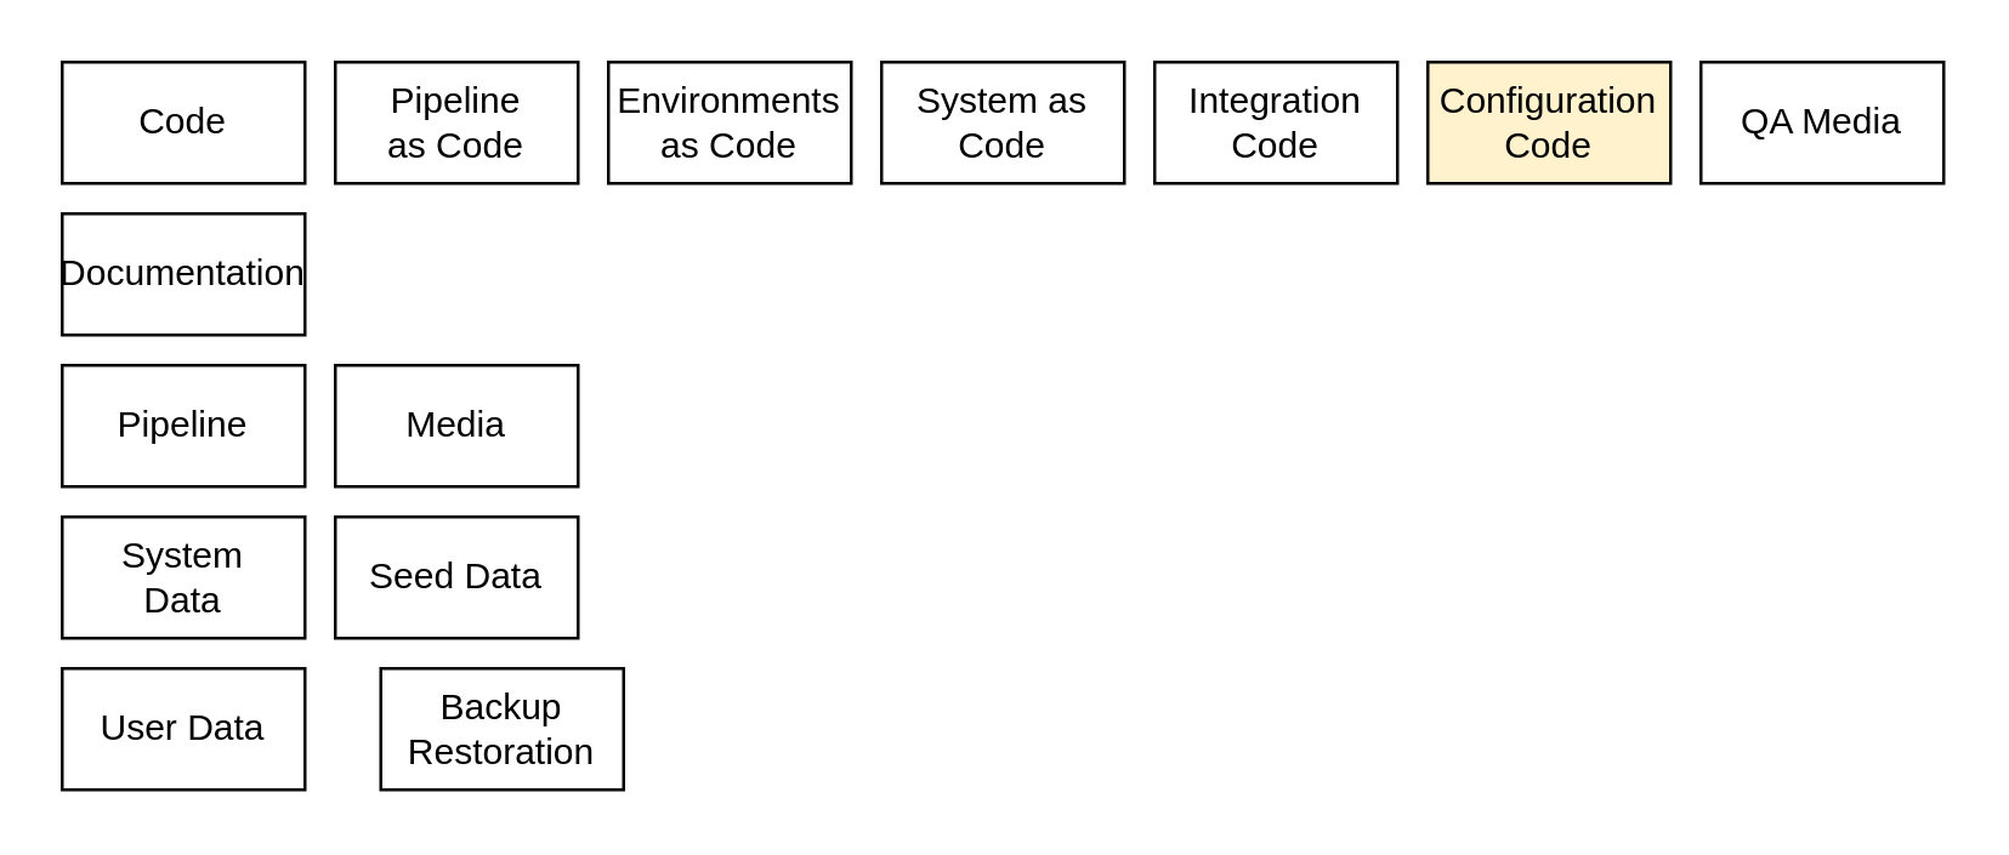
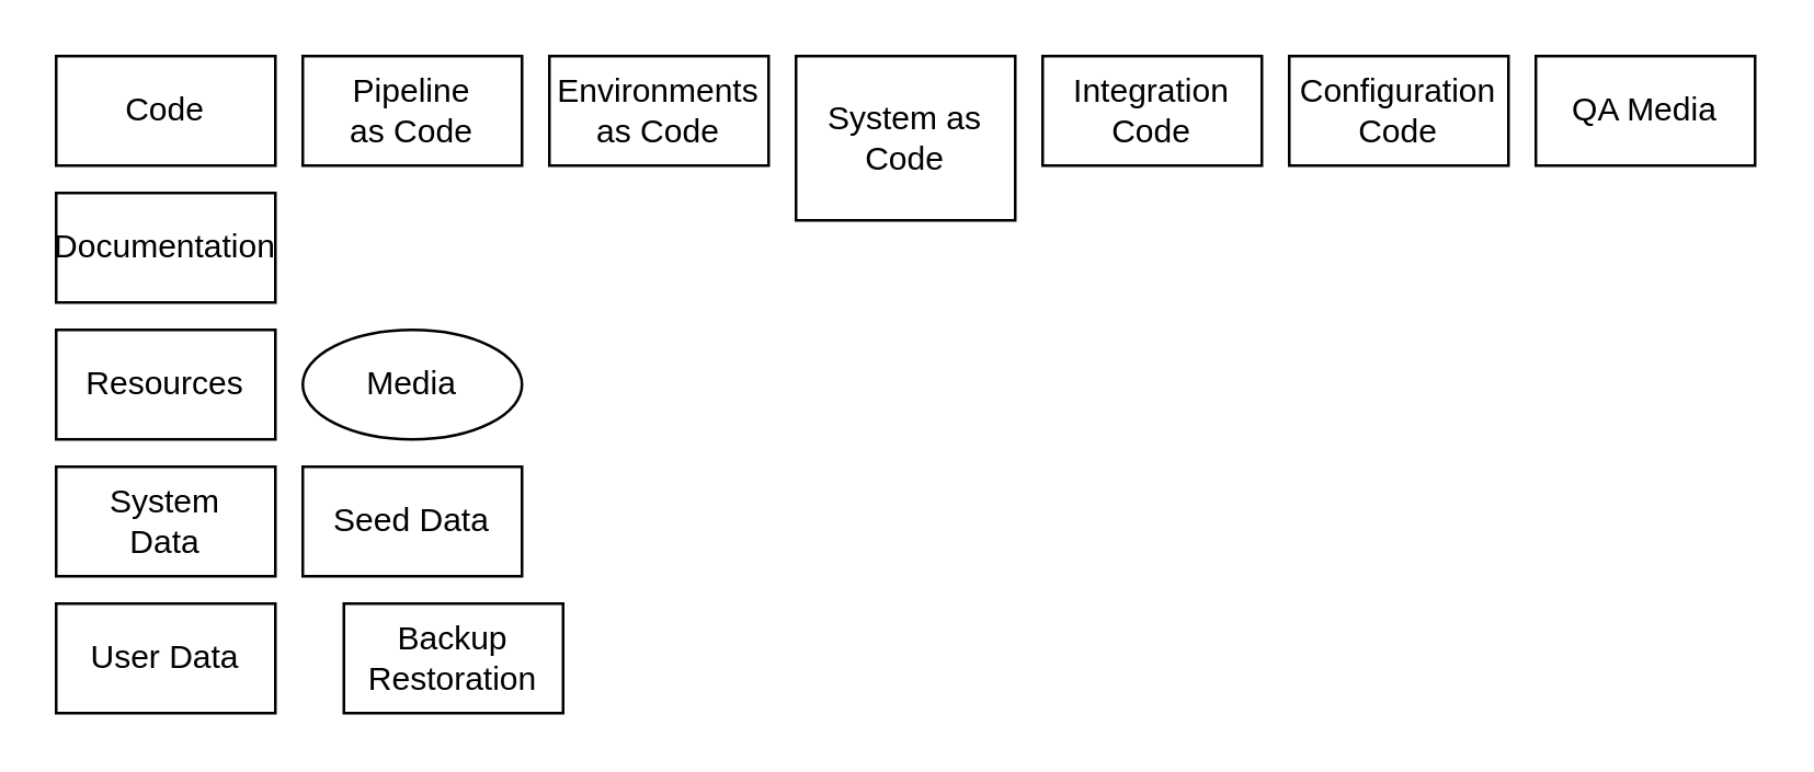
- <mxCell id="5" value="System as Code" style="rounded=0;whiteSpace=wrap;html=1;" vertex="1" parent="1"><mxGeometry x="290" y="20" width="80" height="40" as="geometry" /></mxCell>
+ <mxCell id="5" value="System as Code" style="rounded=0;whiteSpace=wrap;html=1;" vertex="1" parent="1"><mxGeometry x="290" y="20" width="80" height="60" as="geometry" /></mxCell>
- <mxCell id="9" value="Configuration Code" style="rounded=0;whiteSpace=wrap;html=1;fillColor=#fff2cc;" vertex="1" parent="1"><mxGeometry x="470" y="20" width="80" height="40" as="geometry" /></mxCell>
+ <mxCell id="9" value="Configuration Code" style="rounded=0;whiteSpace=wrap;html=1;" vertex="1" parent="1"><mxGeometry x="470" y="20" width="80" height="40" as="geometry" /></mxCell>
- <mxCell id="13" value="Pipeline" style="rounded=0;whiteSpace=wrap;html=1;" vertex="1" parent="1"><mxGeometry x="20" y="120" width="80" height="40" as="geometry" /></mxCell>
+ <mxCell id="13" value="Resources" style="rounded=0;whiteSpace=wrap;html=1;" vertex="1" parent="1"><mxGeometry x="20" y="120" width="80" height="40" as="geometry" /></mxCell>
- <mxCell id="14" value="Media" style="rounded=0;whiteSpace=wrap;html=1;" vertex="1" parent="1"><mxGeometry x="110" y="120" width="80" height="40" as="geometry" /></mxCell>
+ <mxCell id="14" value="Media" style="ellipse;whiteSpace=wrap;html=1;" vertex="1" parent="1"><mxGeometry x="110" y="120" width="80" height="40" as="geometry" /></mxCell>
